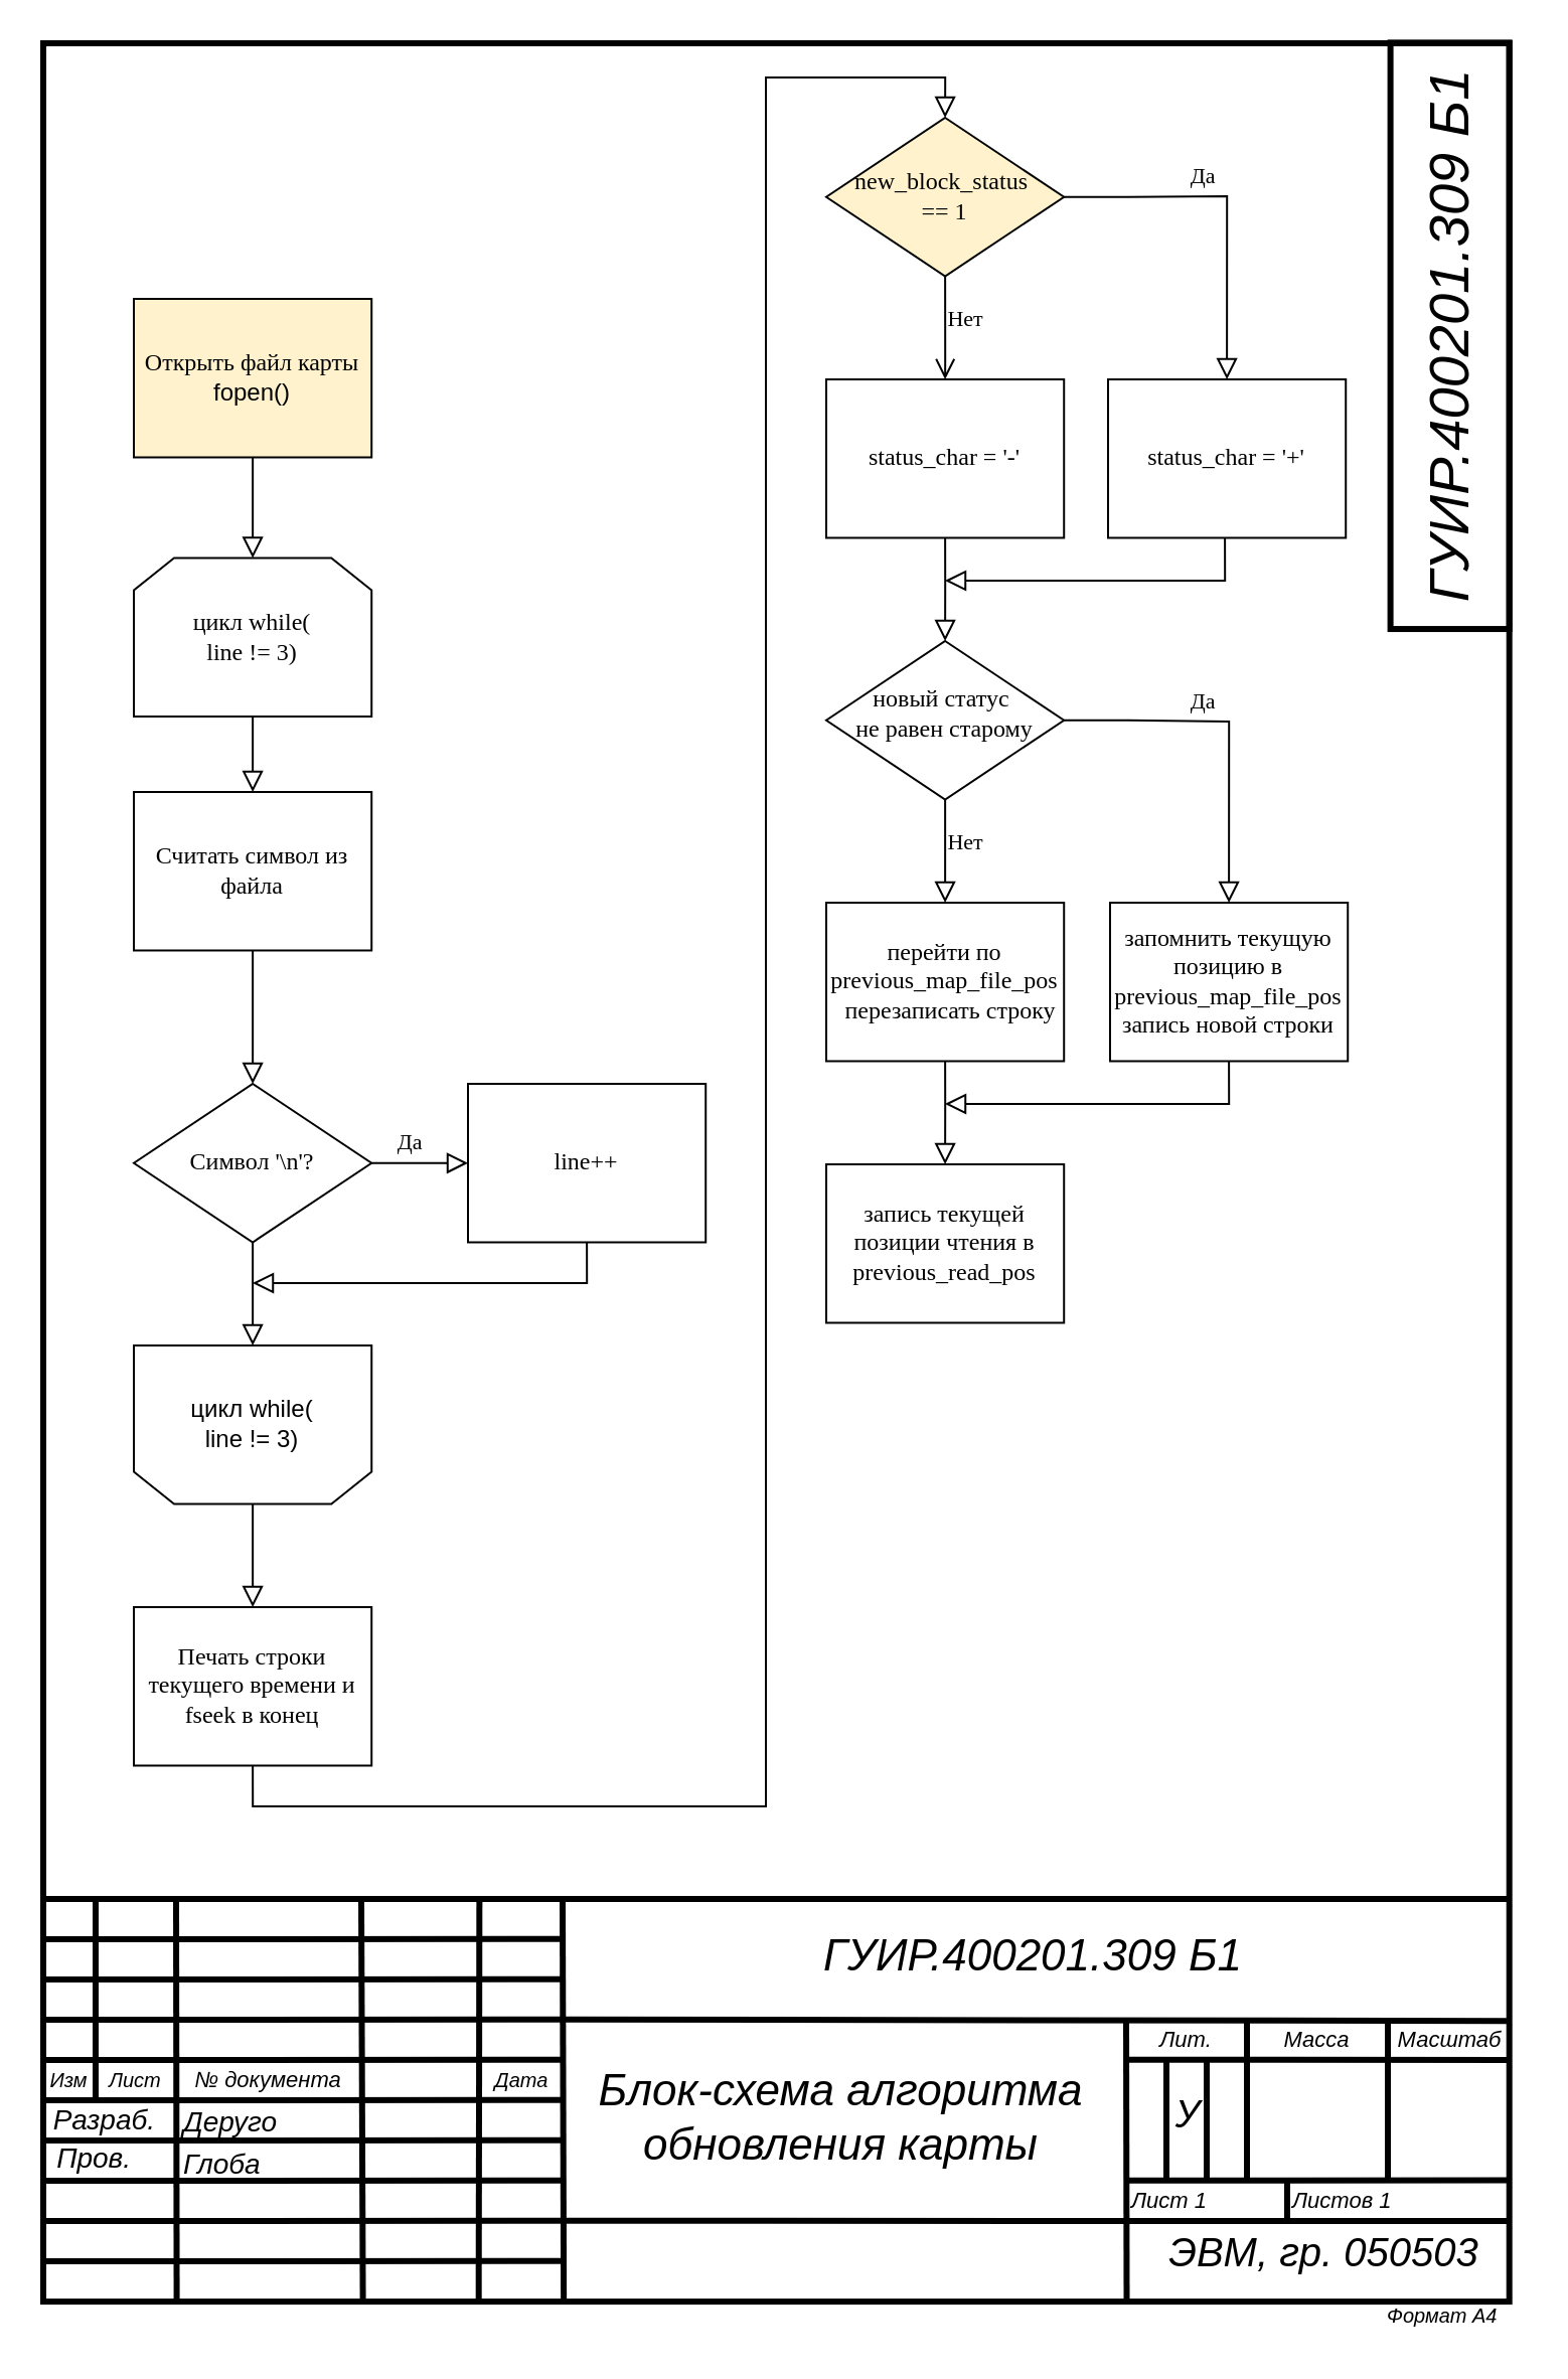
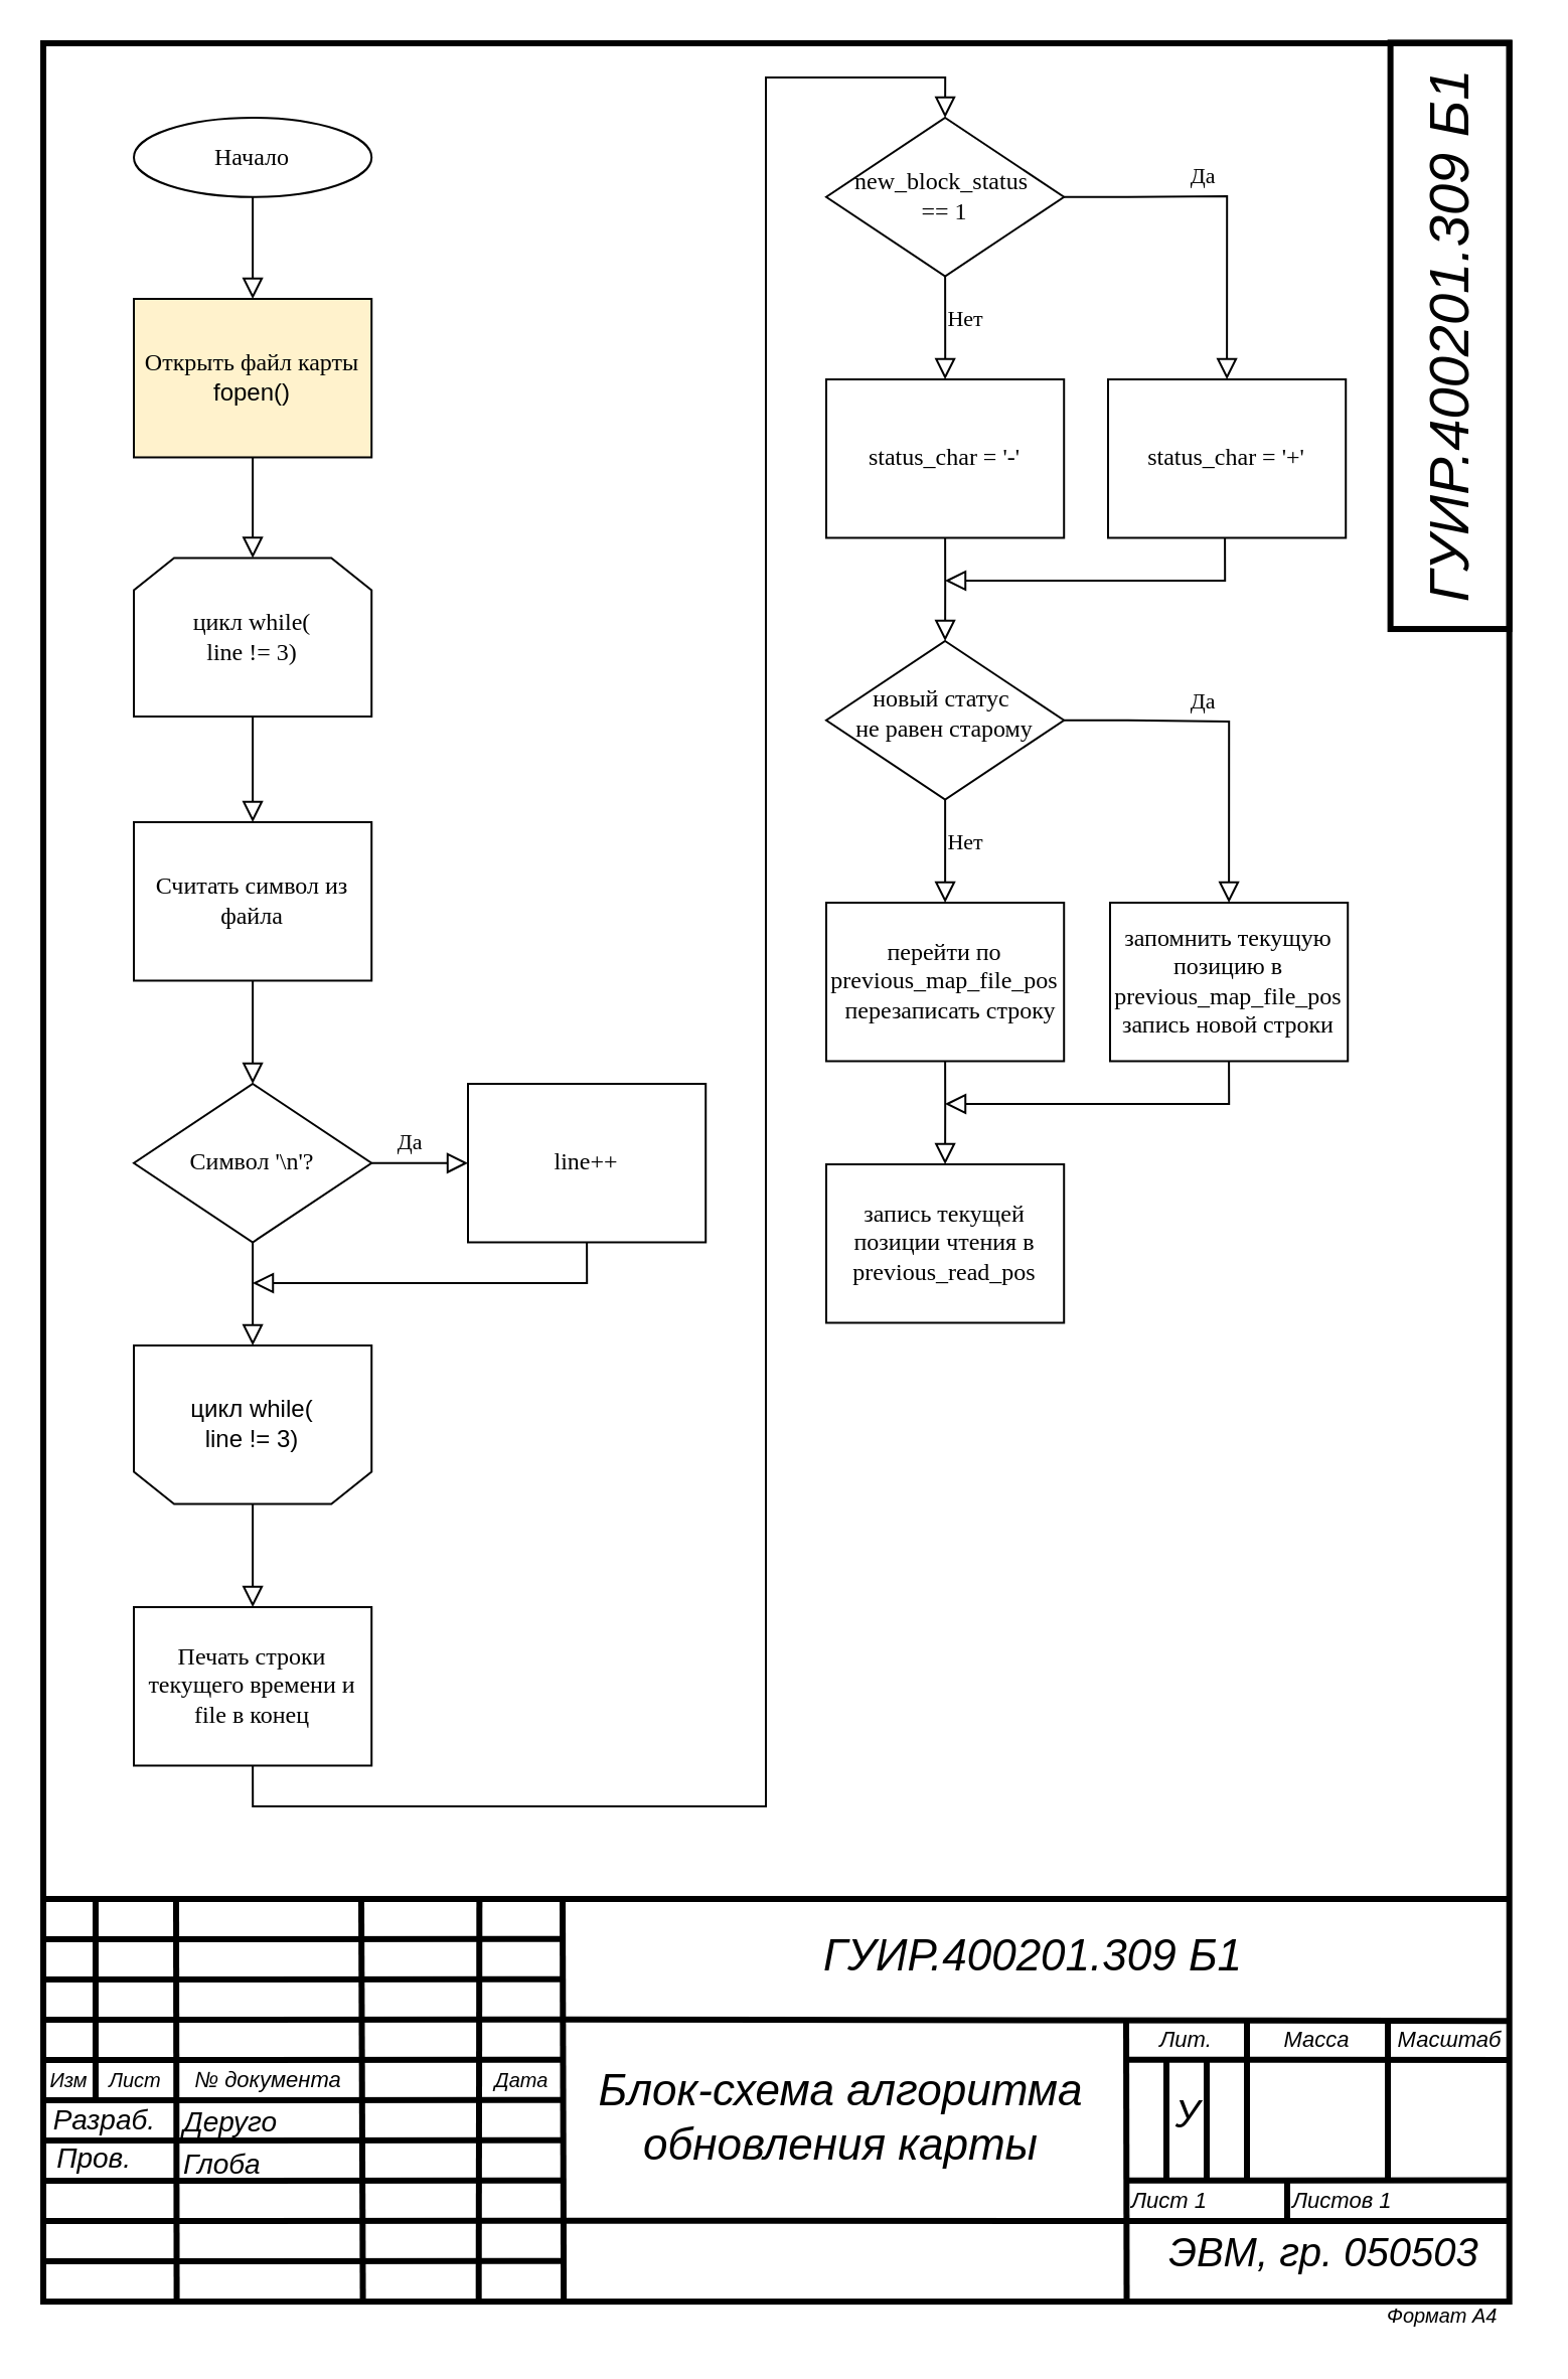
+ <mxCell id="47" value="&lt;font face=&quot;Times New Roman&quot;&gt;Начало&lt;/font&gt;" style="ellipse;whiteSpace=wrap;html=1;" vertex="1" parent="1"><mxGeometry x="66" y="58" width="118.11" height="39.37" as="geometry" /></mxCell>
- <mxCell id="64" value="&lt;font face=&quot;Times New Roman&quot; style=&quot;font-size: 12px&quot;&gt;new_block_status&amp;nbsp;&lt;br&gt;== 1&lt;br&gt;&lt;/font&gt;" style="rhombus;whiteSpace=wrap;html=1;fillColor=#fff2cc;" vertex="1" parent="1"><mxGeometry x="410" y="58" width="118.11" height="78.74" as="geometry" /></mxCell>
+ <mxCell id="64" value="&lt;font face=&quot;Times New Roman&quot; style=&quot;font-size: 12px&quot;&gt;new_block_status&amp;nbsp;&lt;br&gt;== 1&lt;br&gt;&lt;/font&gt;" style="rhombus;whiteSpace=wrap;html=1;" vertex="1" parent="1"><mxGeometry x="410" y="58" width="118.11" height="78.74" as="geometry" /></mxCell>
+ <mxCell id="48" value="" style="edgeStyle=orthogonalEdgeStyle;rounded=0;html=1;jettySize=auto;orthogonalLoop=1;fontSize=11;endArrow=block;endFill=0;endSize=8;strokeWidth=1;shadow=0;labelBackgroundColor=none;exitX=0.5;exitY=1;exitDx=0;exitDy=0;entryX=0.5;entryY=0;entryDx=0;entryDy=0;" edge="1" parent="1" source="47" target="49"><mxGeometry x="0.307" y="10" relative="1" as="geometry"><mxPoint as="offset" /><mxPoint x="125.055" y="148" as="targetPoint" /><mxPoint x="160" y="268" as="sourcePoint" /></mxGeometry></mxCell>
- <mxCell id="67" value="&lt;font face=&quot;Times New Roman&quot;&gt;Нет&lt;/font&gt;" style="edgeStyle=orthogonalEdgeStyle;rounded=0;html=1;jettySize=auto;orthogonalLoop=1;fontSize=11;endArrow=open;endFill=0;endSize=8;strokeWidth=1;shadow=0;labelBackgroundColor=none;entryX=0.5;entryY=0;entryDx=0;entryDy=0;exitX=0.5;exitY=1;exitDx=0;exitDy=0;" edge="1" parent="1" source="64" target="68"><mxGeometry x="-0.2" y="10" relative="1" as="geometry"><mxPoint as="offset" /><mxPoint x="430" y="188.37" as="sourcePoint" /><mxPoint x="500.945" y="217.98" as="targetPoint" /><Array as="points"><mxPoint x="469" y="178" /><mxPoint x="469" y="178" /></Array></mxGeometry></mxCell>
+ <mxCell id="67" value="&lt;font face=&quot;Times New Roman&quot;&gt;Нет&lt;/font&gt;" style="edgeStyle=orthogonalEdgeStyle;rounded=0;html=1;jettySize=auto;orthogonalLoop=1;fontSize=11;endArrow=block;endFill=0;endSize=8;strokeWidth=1;shadow=0;labelBackgroundColor=none;entryX=0.5;entryY=0;entryDx=0;entryDy=0;exitX=0.5;exitY=1;exitDx=0;exitDy=0;" edge="1" parent="1" source="64" target="68"><mxGeometry x="-0.2" y="10" relative="1" as="geometry"><mxPoint as="offset" /><mxPoint x="430" y="188.37" as="sourcePoint" /><mxPoint x="500.945" y="217.98" as="targetPoint" /><Array as="points"><mxPoint x="469" y="178" /><mxPoint x="469" y="178" /></Array></mxGeometry></mxCell>
- <mxCell id="55" value="&lt;font face=&quot;Times New Roman&quot; style=&quot;font-size: 12px&quot;&gt;Считать символ из файла&lt;/font&gt;" style="rounded=0;whiteSpace=wrap;html=1;" vertex="1" parent="1"><mxGeometry x="66" y="393" width="118.11" height="78.74" as="geometry" /></mxCell>
+ <mxCell id="55" value="&lt;font face=&quot;Times New Roman&quot; style=&quot;font-size: 12px&quot;&gt;Считать символ из файла&lt;/font&gt;" style="rounded=0;whiteSpace=wrap;html=1;" vertex="1" parent="1"><mxGeometry x="66" y="408" width="118.11" height="78.74" as="geometry" /></mxCell>
- <mxCell id="62" value="&lt;font face=&quot;Times New Roman&quot;&gt;Печать строки текущего времени и fseek в конец&lt;/font&gt;" style="rounded=0;whiteSpace=wrap;html=1;" vertex="1" parent="1"><mxGeometry x="66" y="798" width="118.11" height="78.74" as="geometry" /></mxCell>
+ <mxCell id="62" value="&lt;font face=&quot;Times New Roman&quot;&gt;Печать строки текущего времени и file в конец&lt;/font&gt;" style="rounded=0;whiteSpace=wrap;html=1;" vertex="1" parent="1"><mxGeometry x="66" y="798" width="118.11" height="78.74" as="geometry" /></mxCell>
